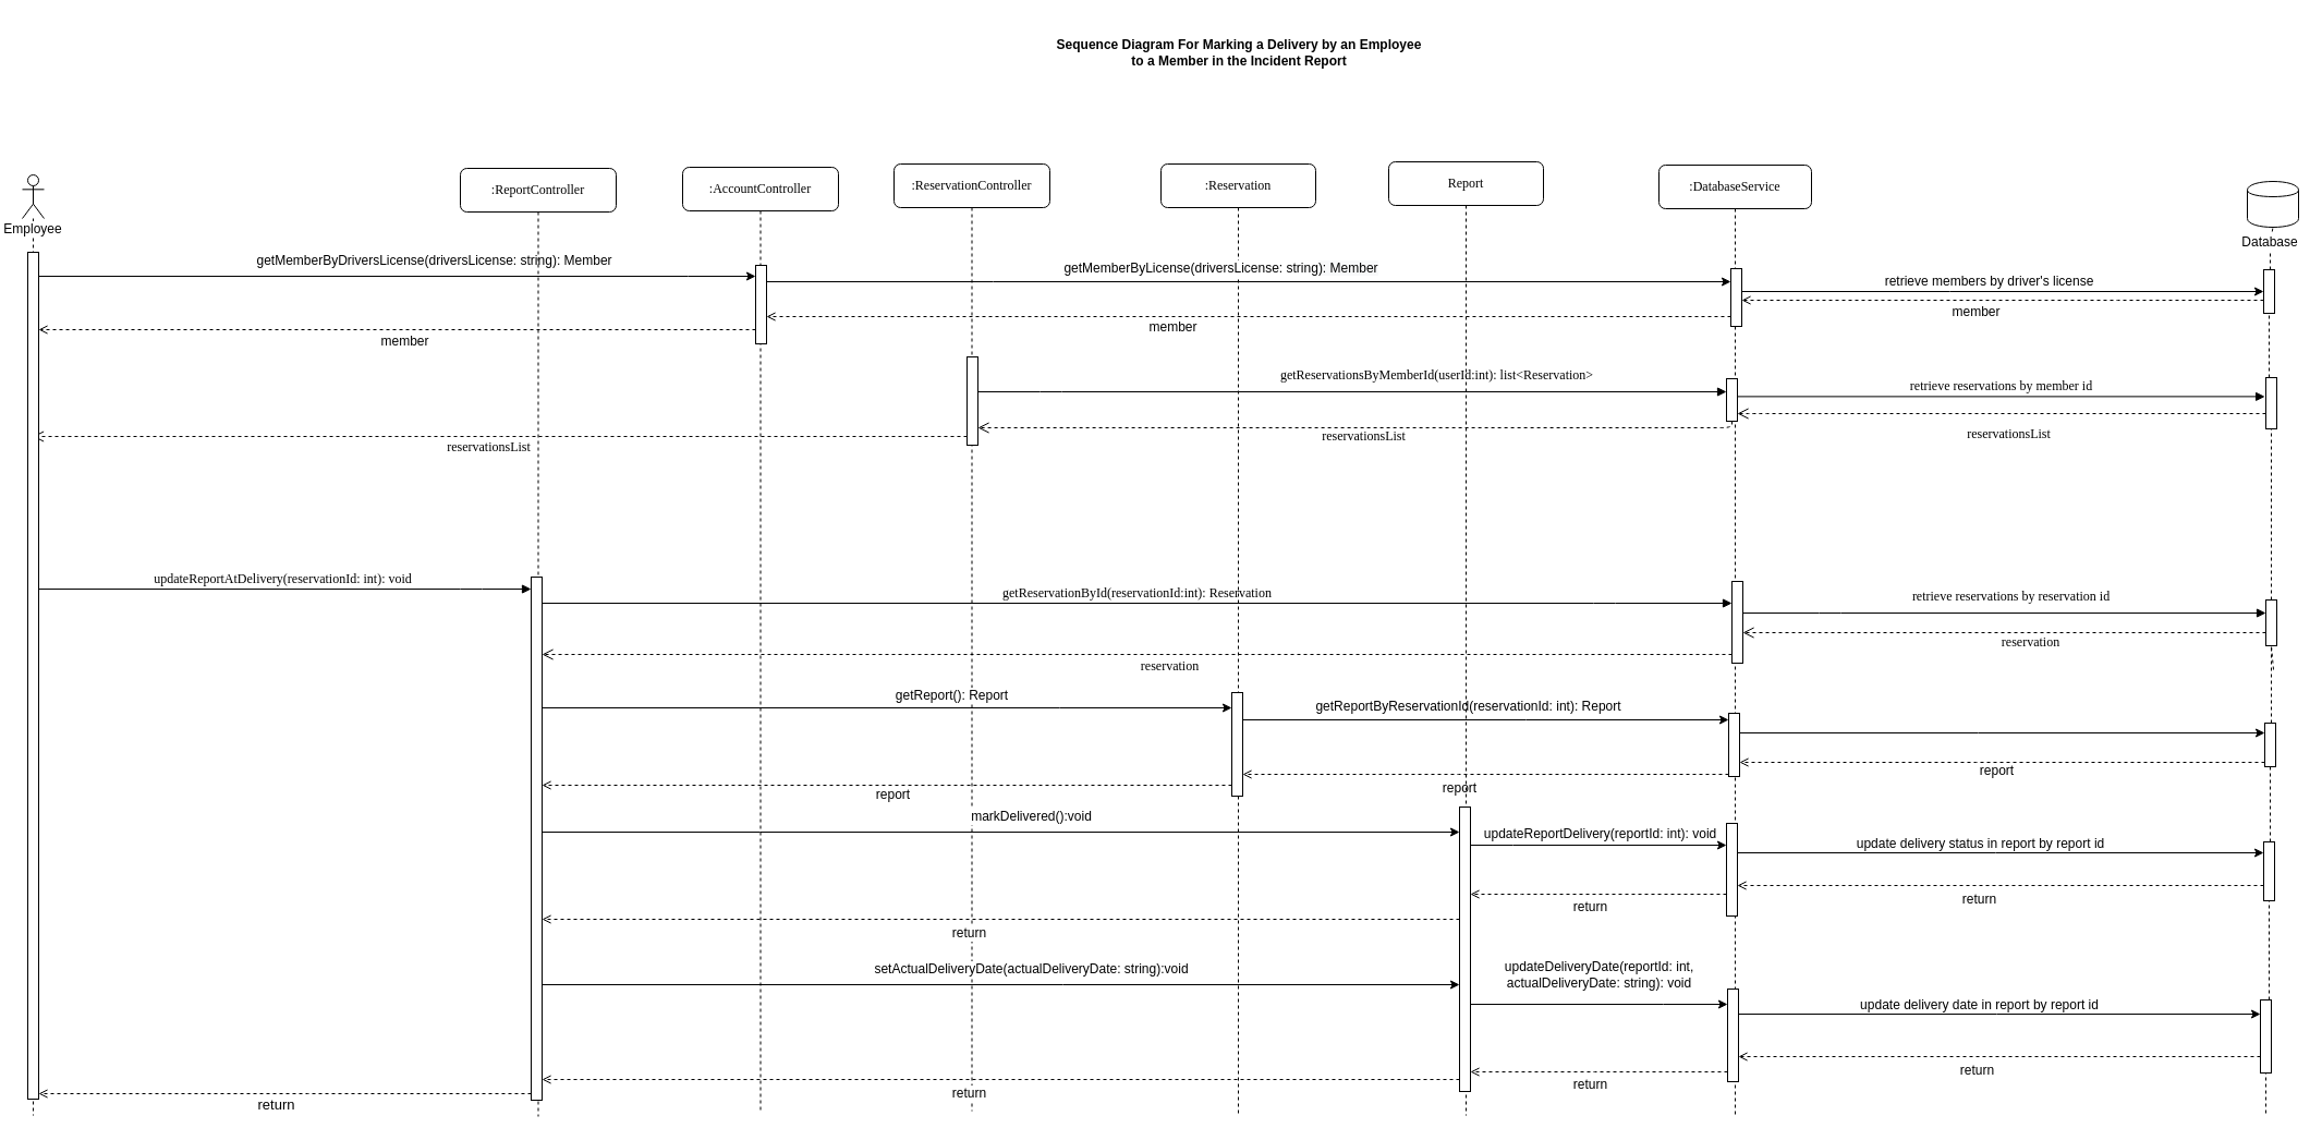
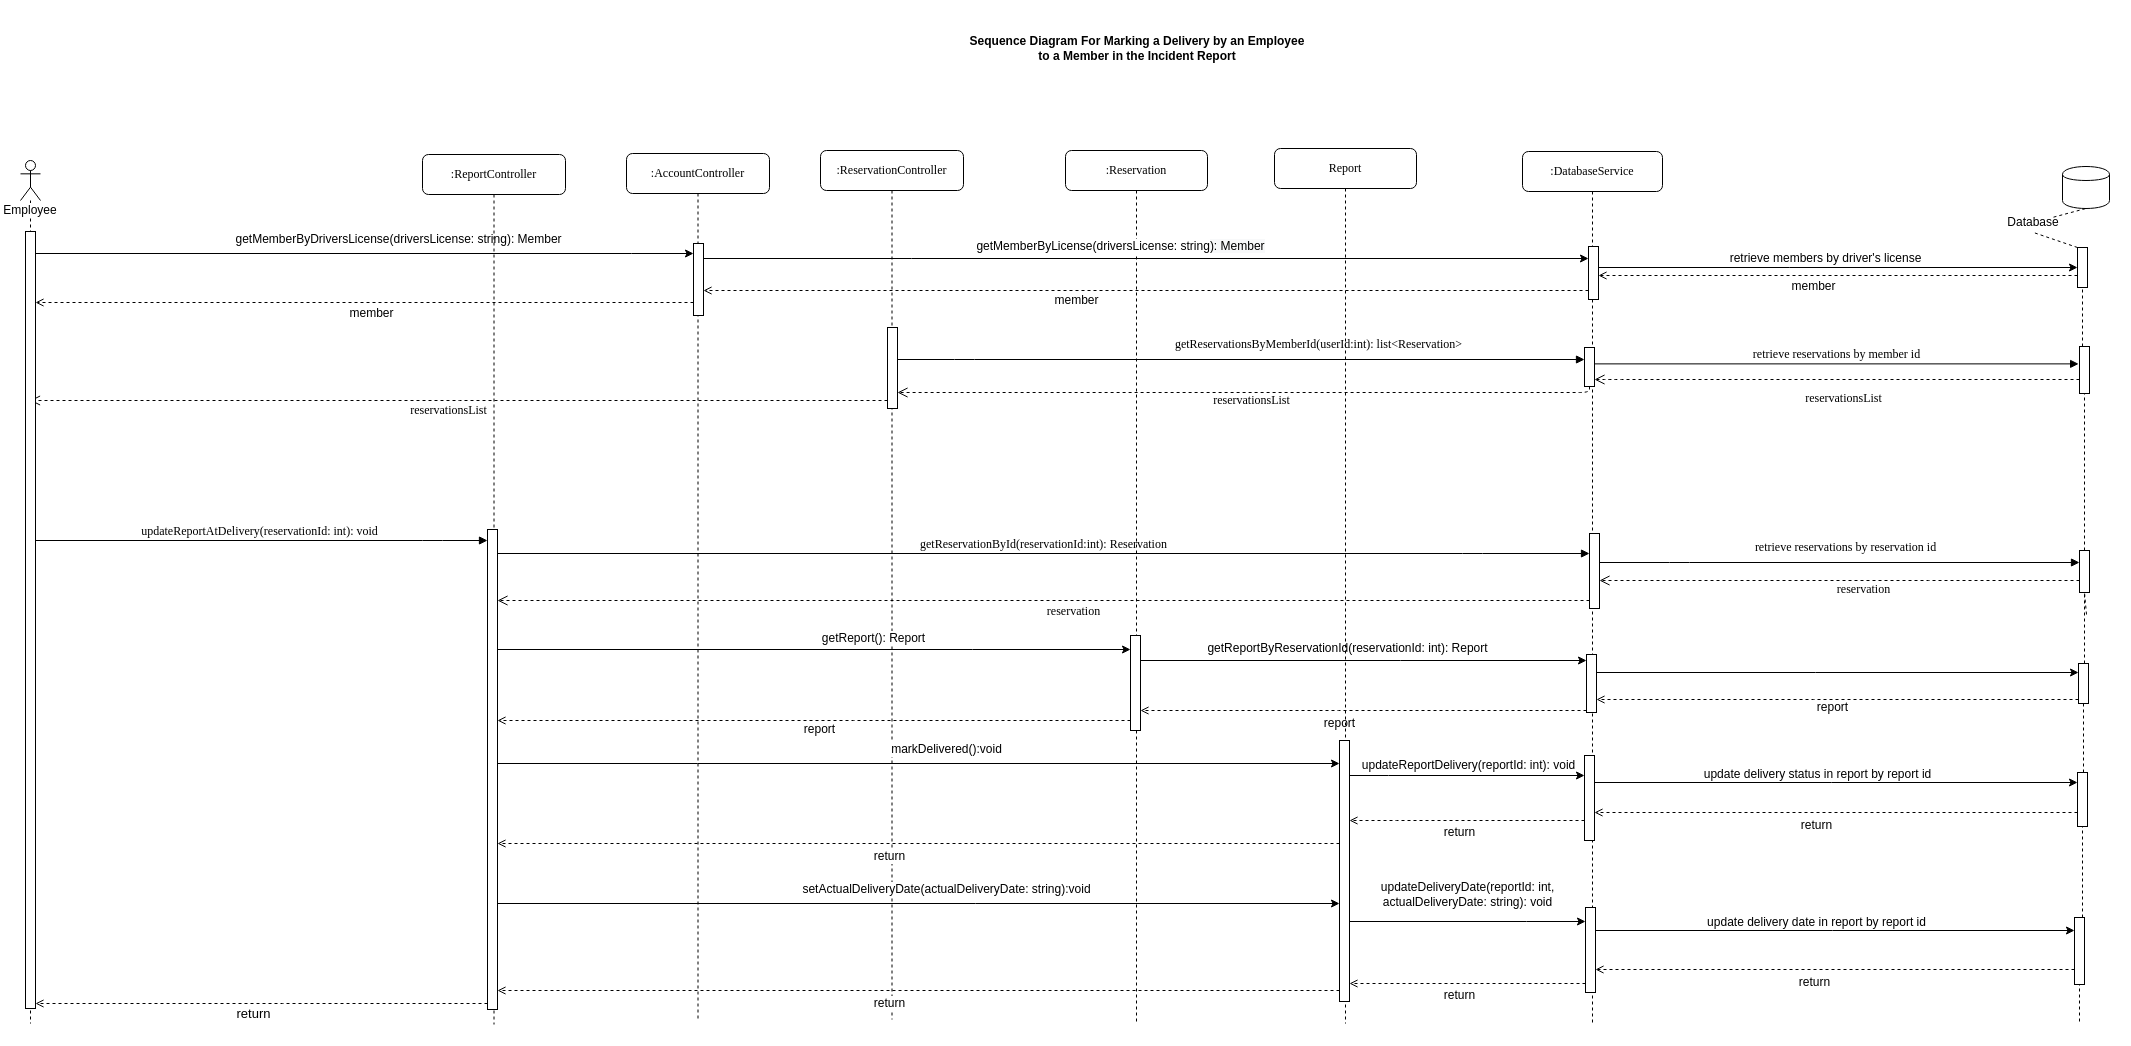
- <mxCell id="29" value="Database" style="text;html=1;strokeColor=none;fillColor=none;align=center;verticalAlign=middle;whiteSpace=wrap;rounded=0;" parent="1" vertex="1"><mxGeometry x="2063" y="212" width="40" height="20" as="geometry" /></mxCell>
+ <mxCell id="29" value="Database" style="text;html=1;strokeColor=none;fillColor=none;align=center;verticalAlign=middle;whiteSpace=wrap;rounded=0;" parent="1" vertex="1"><mxGeometry x="2013" y="212" width="40" height="20" as="geometry" /></mxCell>
